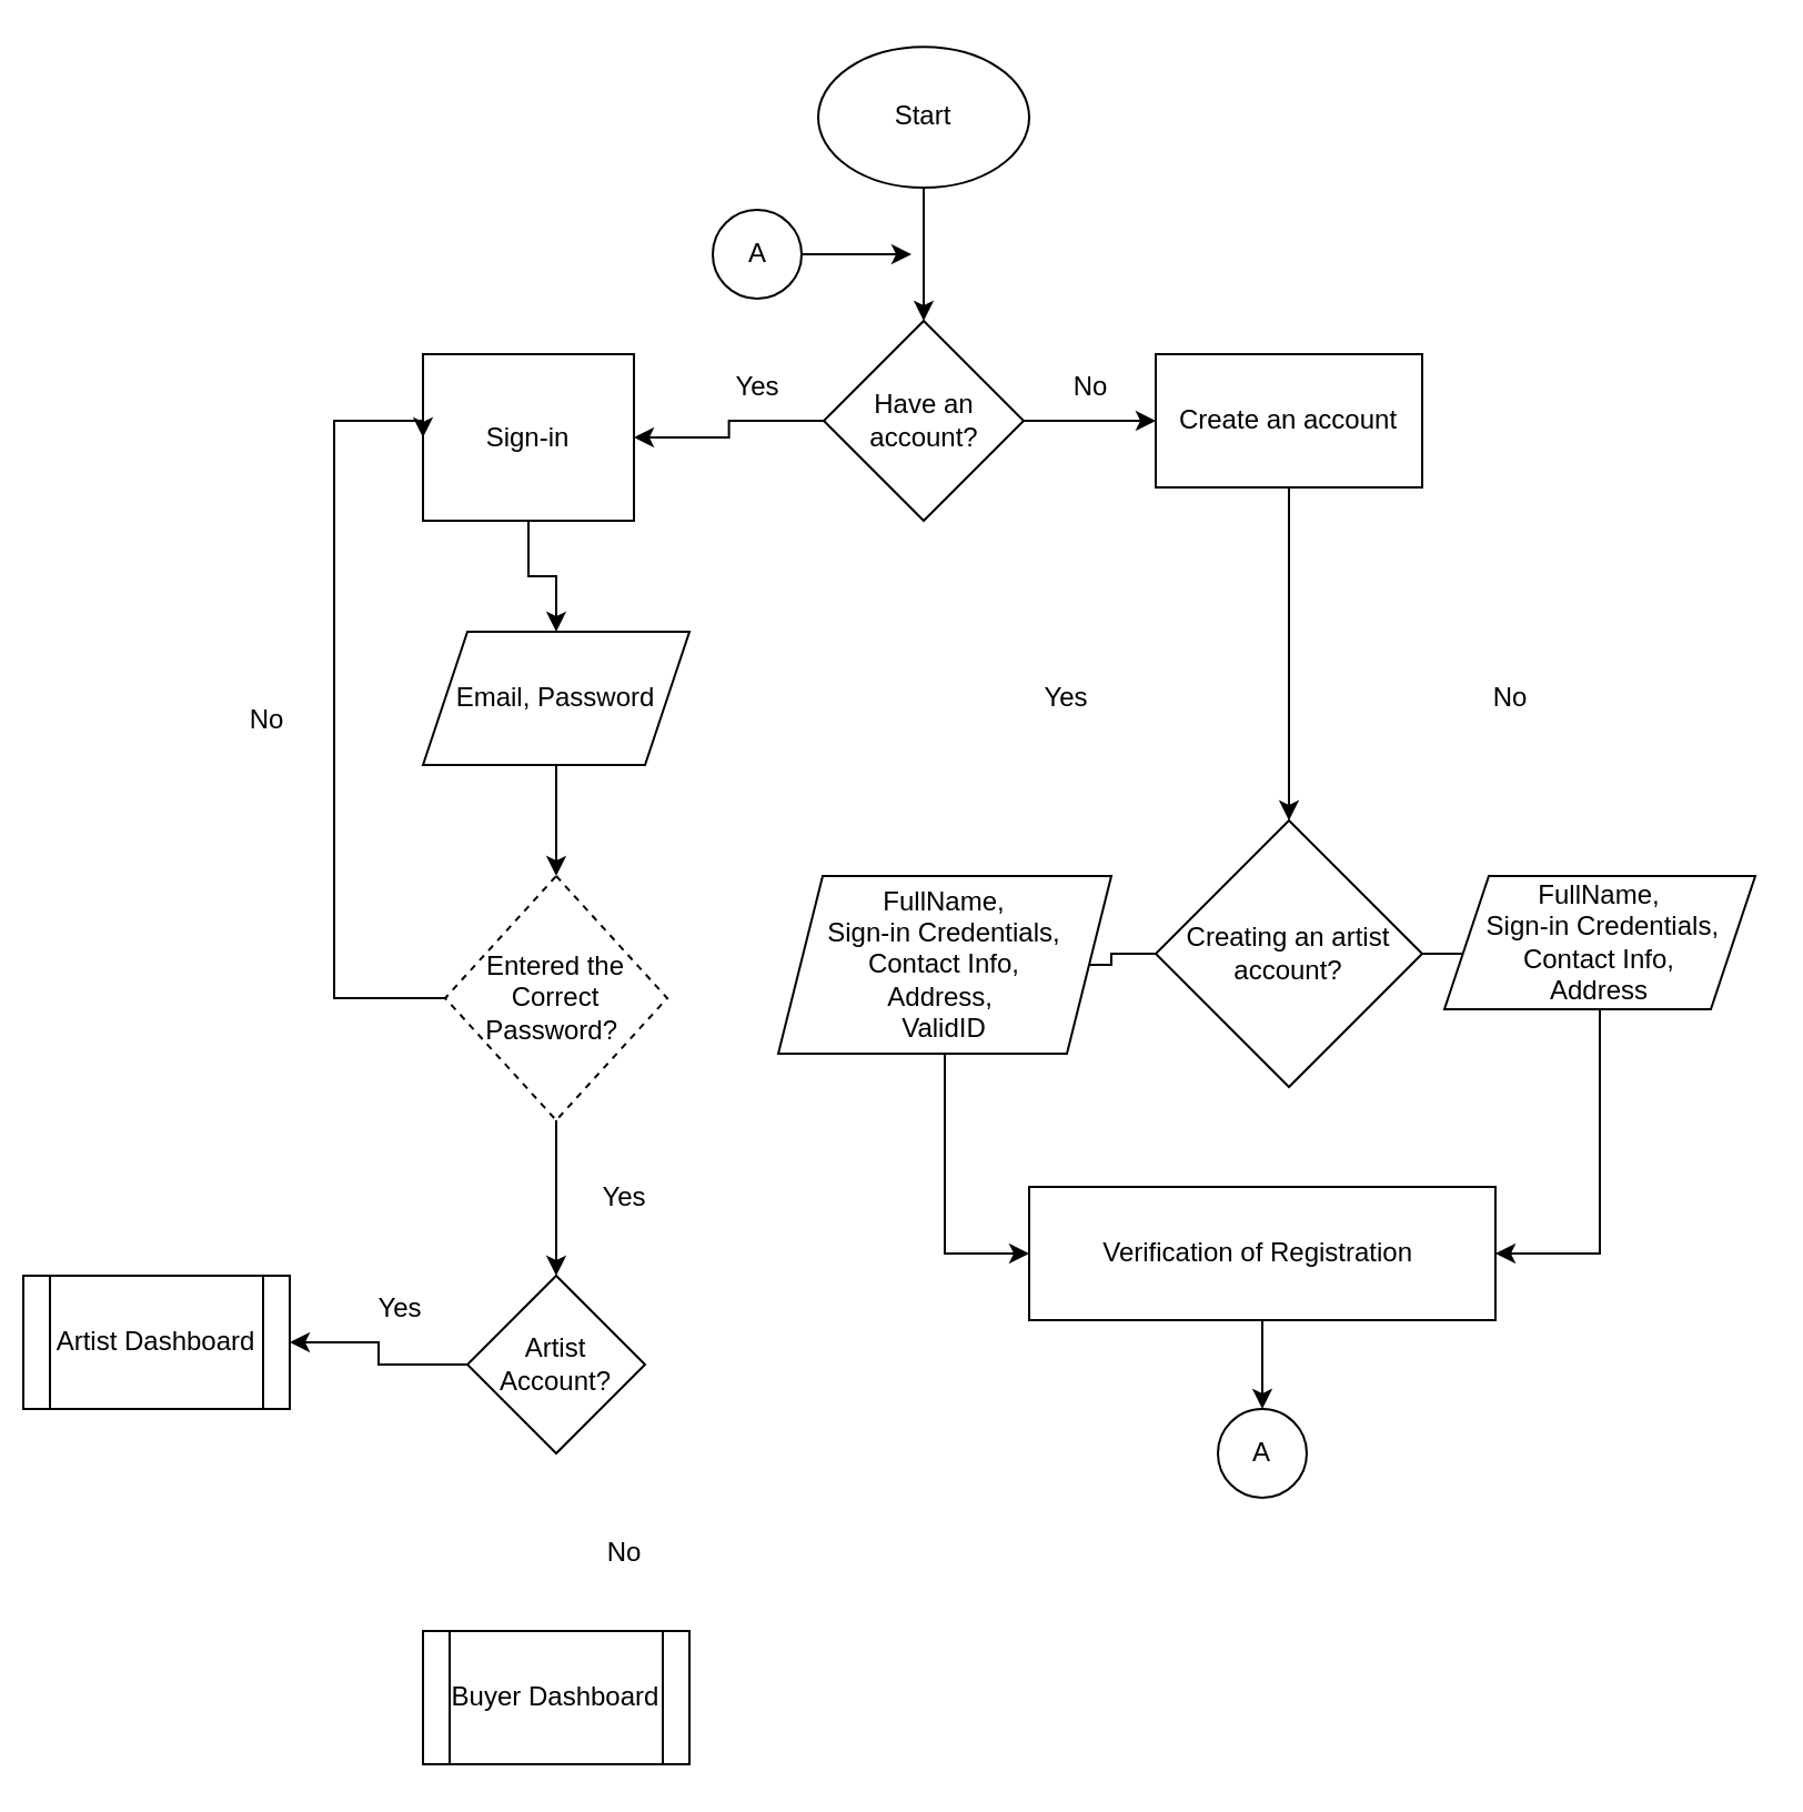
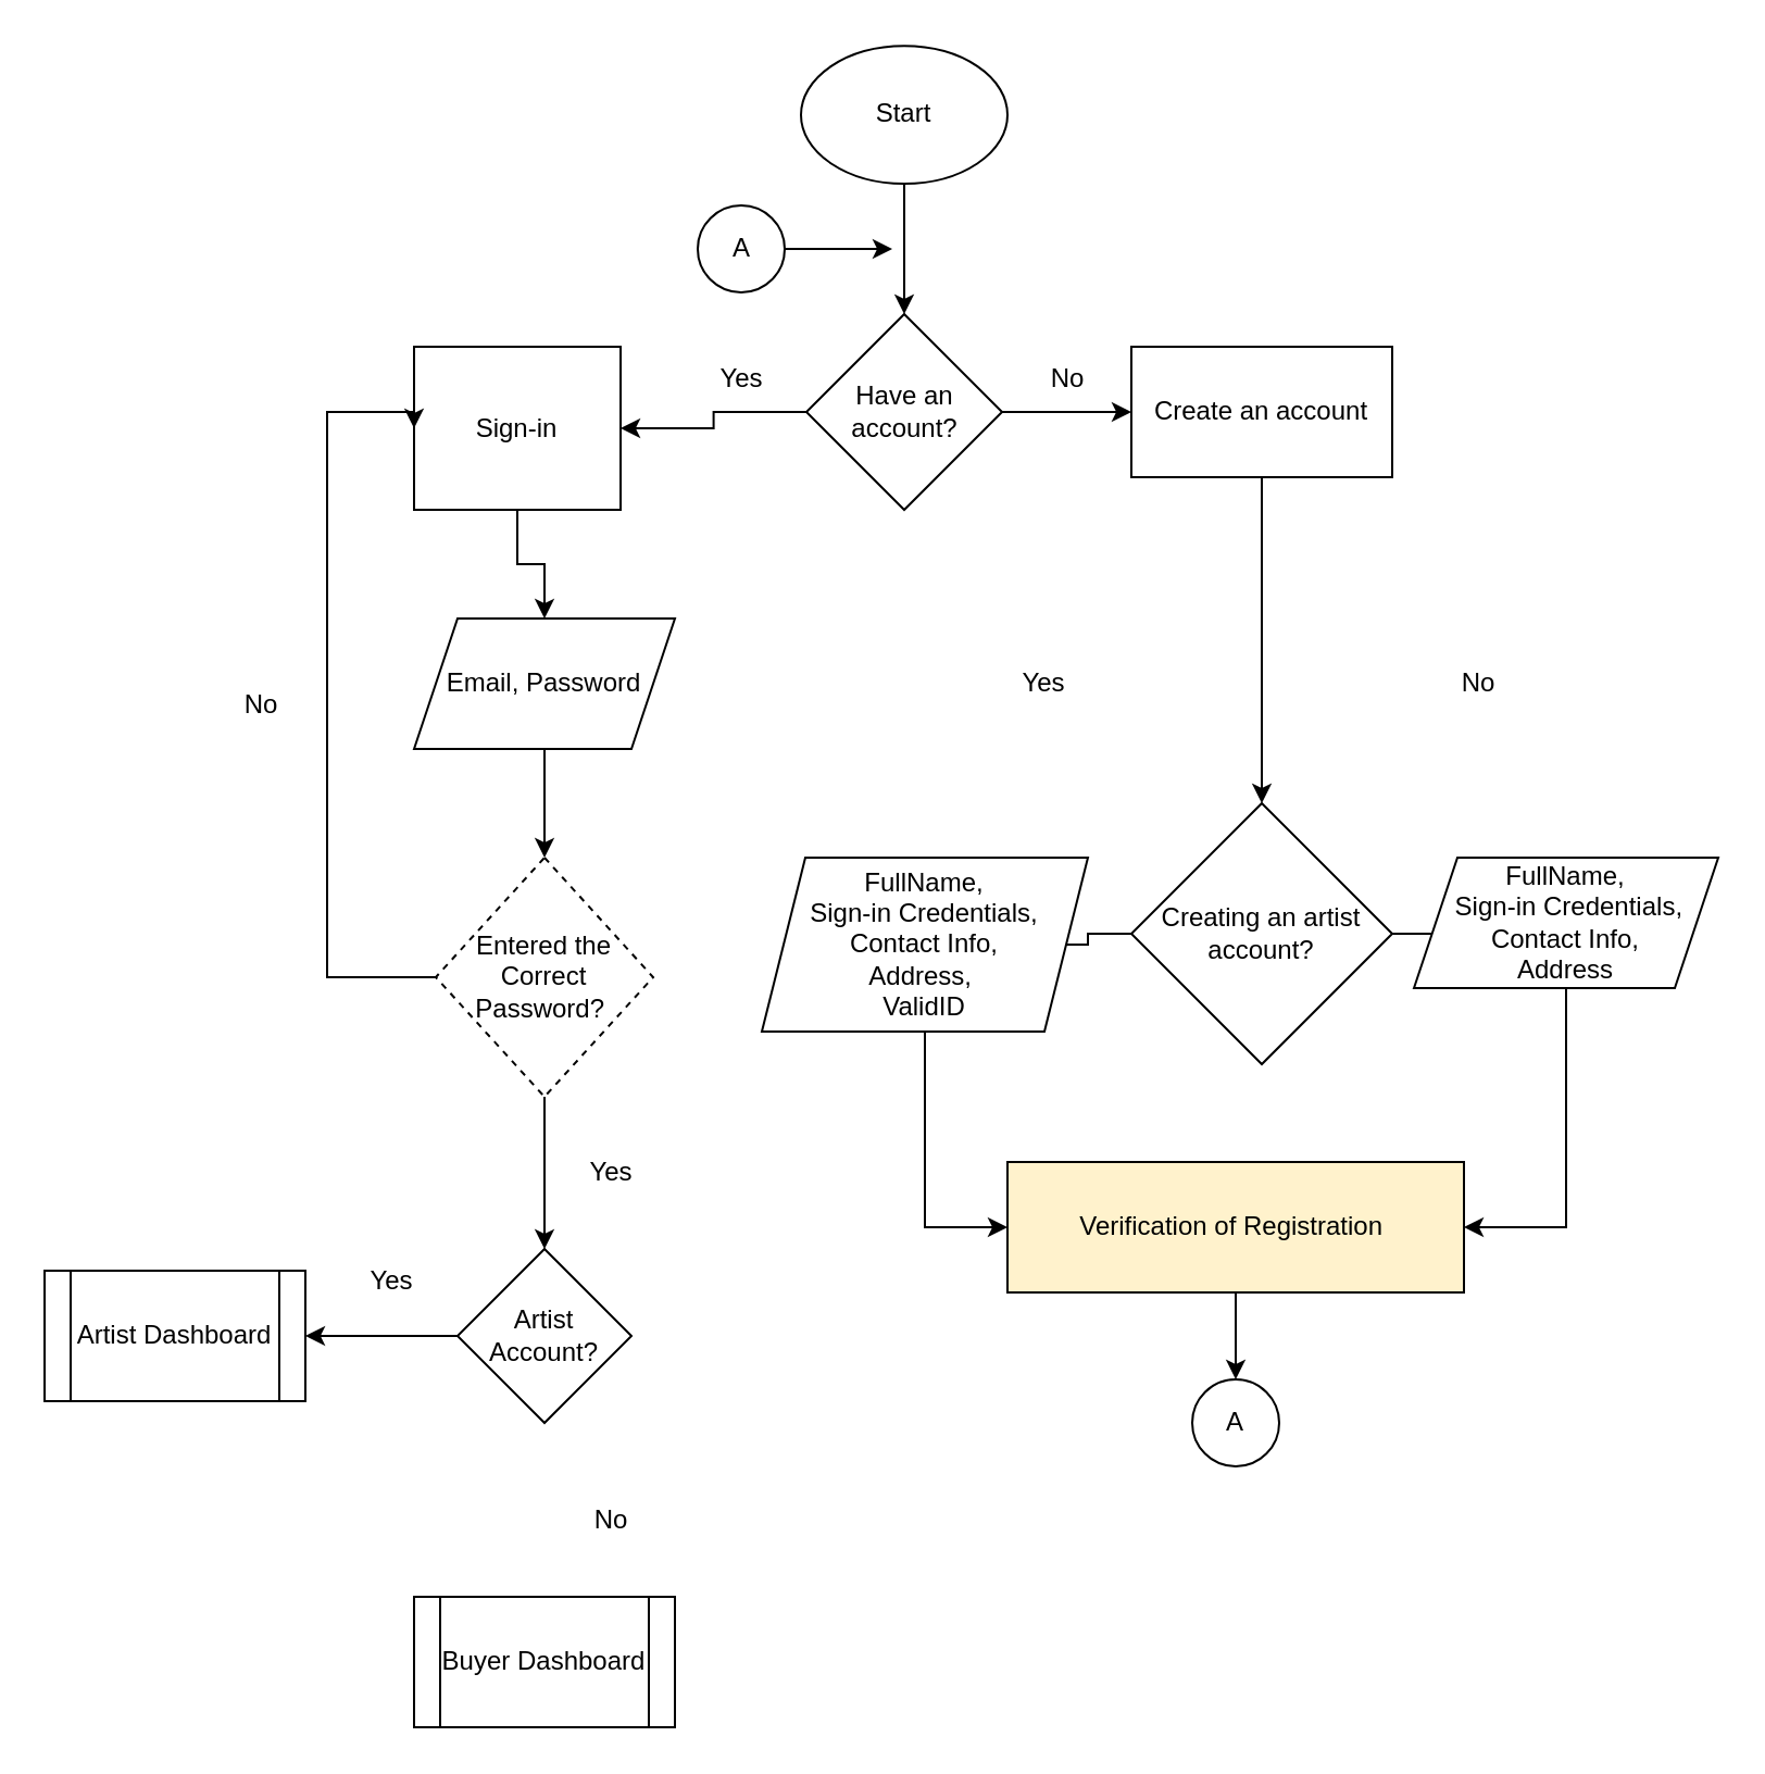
- <mxCell id="25" value="Verification of Registration&amp;nbsp;" style="rounded=0;whiteSpace=wrap;html=1;" vertex="1" parent="1"><mxGeometry x="463" y="534" width="210" height="60" as="geometry" /></mxCell>
+ <mxCell id="25" value="Verification of Registration&amp;nbsp;" style="rounded=0;whiteSpace=wrap;html=1;fillColor=#fff2cc;" vertex="1" parent="1"><mxGeometry x="463" y="534" width="210" height="60" as="geometry" /></mxCell>
- <mxCell id="36" value="Artist Dashboard" style="shape=process;whiteSpace=wrap;html=1;backgroundOutline=1;" vertex="1" parent="1"><mxGeometry x="10" y="574" width="120" height="60" as="geometry" /></mxCell>
+ <mxCell id="36" value="Artist Dashboard" style="shape=process;whiteSpace=wrap;html=1;backgroundOutline=1;" vertex="1" parent="1"><mxGeometry x="20" y="584" width="120" height="60" as="geometry" /></mxCell>
